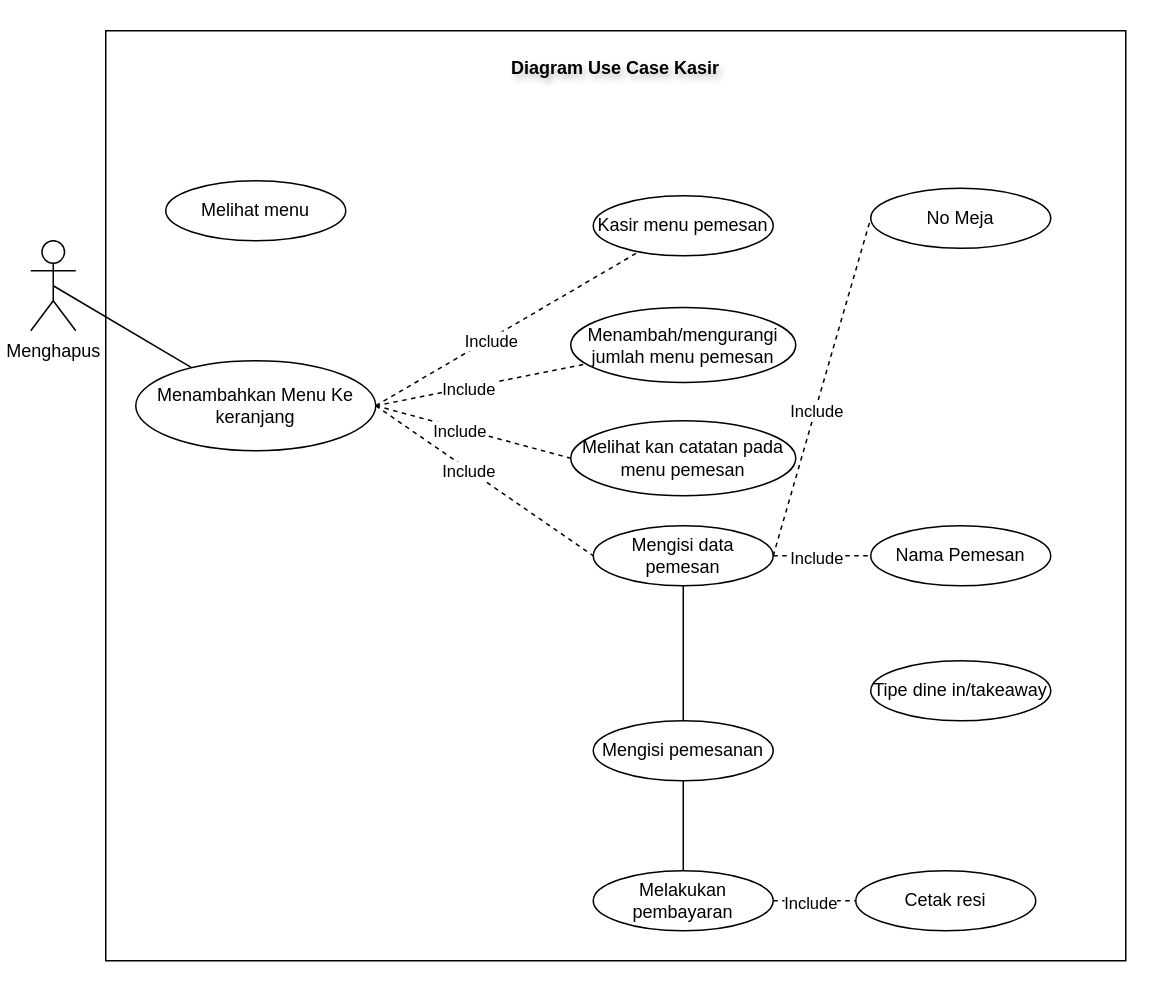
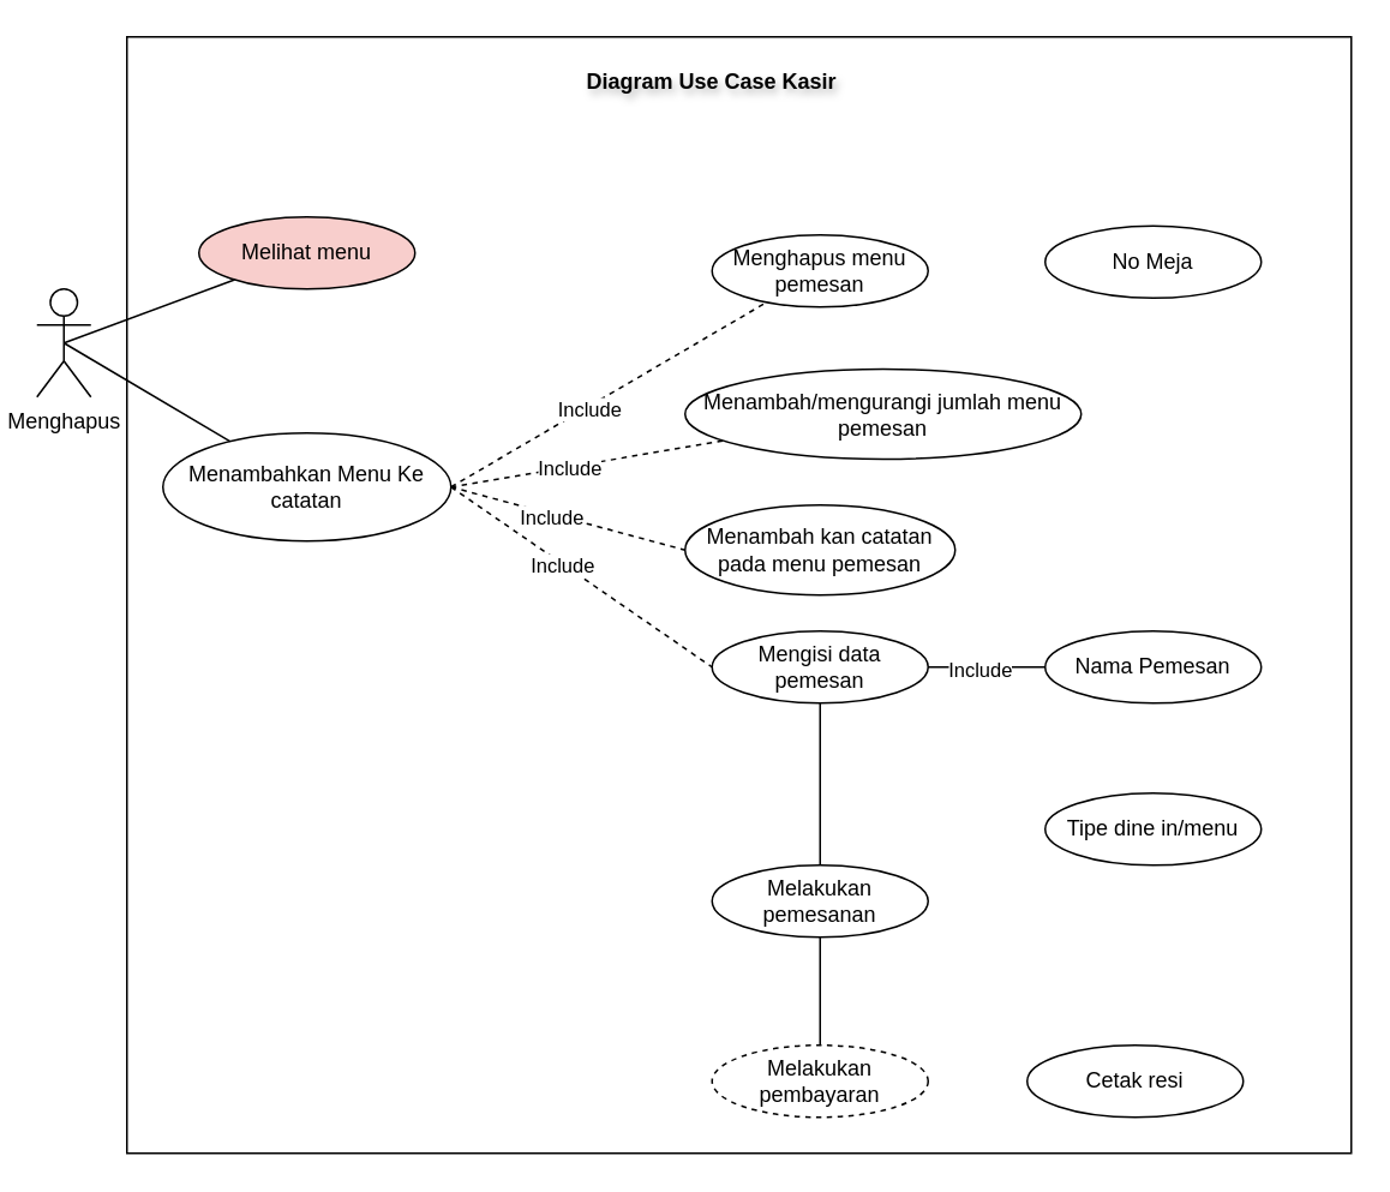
- <mxCell id="34" value="Diagram Use Case Kasir" style="text;html=1;align=center;verticalAlign=middle;whiteSpace=wrap;rounded=0;textShadow=1;fontStyle=1" vertex="1" parent="1"><mxGeometry x="335" y="30" width="150" height="30" as="geometry" /></mxCell>
+ <mxCell id="34" value="Diagram Use Case Kasir" style="text;html=1;align=center;verticalAlign=middle;whiteSpace=wrap;rounded=0;textShadow=1;fontStyle=1" vertex="1" parent="1"><mxGeometry x="320" y="30" width="150" height="30" as="geometry" /></mxCell>
- <mxCell id="3" value="Melihat menu" style="ellipse;whiteSpace=wrap;" vertex="1" parent="1"><mxGeometry x="110" y="120" width="120" height="40" as="geometry" /></mxCell>
+ <mxCell id="3" value="Melihat menu" style="ellipse;whiteSpace=wrap;fillColor=#f8cecc;" vertex="1" parent="1"><mxGeometry x="110" y="120" width="120" height="40" as="geometry" /></mxCell>
- <mxCell id="9" value="Kasir menu pemesan" style="ellipse;whiteSpace=wrap;" vertex="1" parent="1"><mxGeometry x="395" y="130" width="120" height="40" as="geometry" /></mxCell>
+ <mxCell id="9" value="Menghapus menu pemesan" style="ellipse;whiteSpace=wrap;" vertex="1" parent="1"><mxGeometry x="395" y="130" width="120" height="40" as="geometry" /></mxCell>
+ <mxCell id="5" style="endArrow=none;exitX=0.5;exitY=0.5;exitDx=0;exitDy=0;exitPerimeter=0;" edge="1" parent="1" source="33" target="3"><mxGeometry relative="1" as="geometry"><mxPoint x="40" y="184.831" as="sourcePoint" /></mxGeometry></mxCell>
- <mxCell id="7" value="Menambah/mengurangi jumlah menu pemesan" style="ellipse;whiteSpace=wrap;" vertex="1" parent="1"><mxGeometry x="380" y="204.5" width="150" height="50" as="geometry" /></mxCell>
+ <mxCell id="7" value="Menambah/mengurangi jumlah menu pemesan" style="ellipse;whiteSpace=wrap;" vertex="1" parent="1"><mxGeometry x="380" y="204.5" width="220" height="50" as="geometry" /></mxCell>
- <mxCell id="21" value="" style="endArrow=none;dashed=1;html=1;rounded=0;exitX=1;exitY=0.5;exitDx=0;exitDy=0;entryX=0;entryY=0.5;entryDx=0;entryDy=0;" edge="1" parent="1" source="8" target="12"><mxGeometry width="50" height="50" relative="1" as="geometry"><mxPoint x="390" y="360" as="sourcePoint" /><mxPoint x="535" y="460" as="targetPoint" /></mxGeometry></mxCell>
- <mxCell id="22" value="Include" style="edgeLabel;html=1;align=center;verticalAlign=middle;resizable=0;points=[];" vertex="1" connectable="0" parent="21"><mxGeometry x="-0.135" y="-1" relative="1" as="geometry"><mxPoint as="offset" /></mxGeometry></mxCell>
- <mxCell id="4" value="Menambahkan Menu Ke keranjang" style="ellipse;whiteSpace=wrap;" vertex="1" parent="1"><mxGeometry x="90" y="240" width="160" height="60" as="geometry" /></mxCell>
+ <mxCell id="4" value="Menambahkan Menu Ke catatan" style="ellipse;whiteSpace=wrap;" vertex="1" parent="1"><mxGeometry x="90" y="240" width="160" height="60" as="geometry" /></mxCell>
- <mxCell id="25" value="Melihat kan catatan pada menu pemesan" style="ellipse;whiteSpace=wrap;" vertex="1" parent="1"><mxGeometry x="380" y="280" width="150" height="50" as="geometry" /></mxCell>
+ <mxCell id="25" value="Menambah kan catatan pada menu pemesan" style="ellipse;whiteSpace=wrap;" vertex="1" parent="1"><mxGeometry x="380" y="280" width="150" height="50" as="geometry" /></mxCell>
- <mxCell id="23" value="" style="endArrow=none;dashed=1;html=1;rounded=0;exitX=1;exitY=0.5;exitDx=0;exitDy=0;entryX=0;entryY=0.5;entryDx=0;entryDy=0;" edge="1" parent="1" source="8" target="13"><mxGeometry width="50" height="50" relative="1" as="geometry"><mxPoint x="540" y="390" as="sourcePoint" /><mxPoint x="605" y="340" as="targetPoint" /></mxGeometry></mxCell>
+ <mxCell id="23" value="" style="endArrow=none;dashed=0;html=1;rounded=0;exitX=1;exitY=0.5;exitDx=0;exitDy=0;entryX=0;entryY=0.5;entryDx=0;entryDy=0;" edge="1" parent="1" source="8" target="13"><mxGeometry width="50" height="50" relative="1" as="geometry"><mxPoint x="540" y="390" as="sourcePoint" /><mxPoint x="605" y="340" as="targetPoint" /></mxGeometry></mxCell>
- <mxCell id="14" value="Tipe dine in/takeaway" style="ellipse;whiteSpace=wrap;" vertex="1" parent="1"><mxGeometry x="580" y="440" width="120" height="40" as="geometry" /></mxCell>
+ <mxCell id="14" value="Tipe dine in/menu" style="ellipse;whiteSpace=wrap;" vertex="1" parent="1"><mxGeometry x="580" y="440" width="120" height="40" as="geometry" /></mxCell>
- <mxCell id="11" value="Mengisi pemesanan" style="ellipse;whiteSpace=wrap;" vertex="1" parent="1"><mxGeometry x="395" y="480" width="120" height="40" as="geometry" /></mxCell>
+ <mxCell id="11" value="Melakukan pemesanan" style="ellipse;whiteSpace=wrap;" vertex="1" parent="1"><mxGeometry x="395" y="480" width="120" height="40" as="geometry" /></mxCell>
- <mxCell id="10" value="Melakukan pembayaran" style="ellipse;whiteSpace=wrap;" vertex="1" parent="1"><mxGeometry x="395" y="580" width="120" height="40" as="geometry" /></mxCell>
+ <mxCell id="10" value="Melakukan pembayaran" style="ellipse;whiteSpace=wrap;dashed=1;" vertex="1" parent="1"><mxGeometry x="395" y="580" width="120" height="40" as="geometry" /></mxCell>
- <mxCell id="31" value="" style="endArrow=none;dashed=1;html=1;rounded=0;entryX=0;entryY=0.5;entryDx=0;entryDy=0;exitX=1;exitY=0.5;exitDx=0;exitDy=0;" edge="1" parent="1" source="10" target="30"><mxGeometry width="50" height="50" relative="1" as="geometry"><mxPoint x="570" y="440" as="sourcePoint" /><mxPoint x="641" y="522" as="targetPoint" /></mxGeometry></mxCell>
- <mxCell id="32" value="Include" style="edgeLabel;html=1;align=center;verticalAlign=middle;resizable=0;points=[];" vertex="1" connectable="0" parent="31"><mxGeometry x="-0.135" y="-1" relative="1" as="geometry"><mxPoint as="offset" /></mxGeometry></mxCell>
